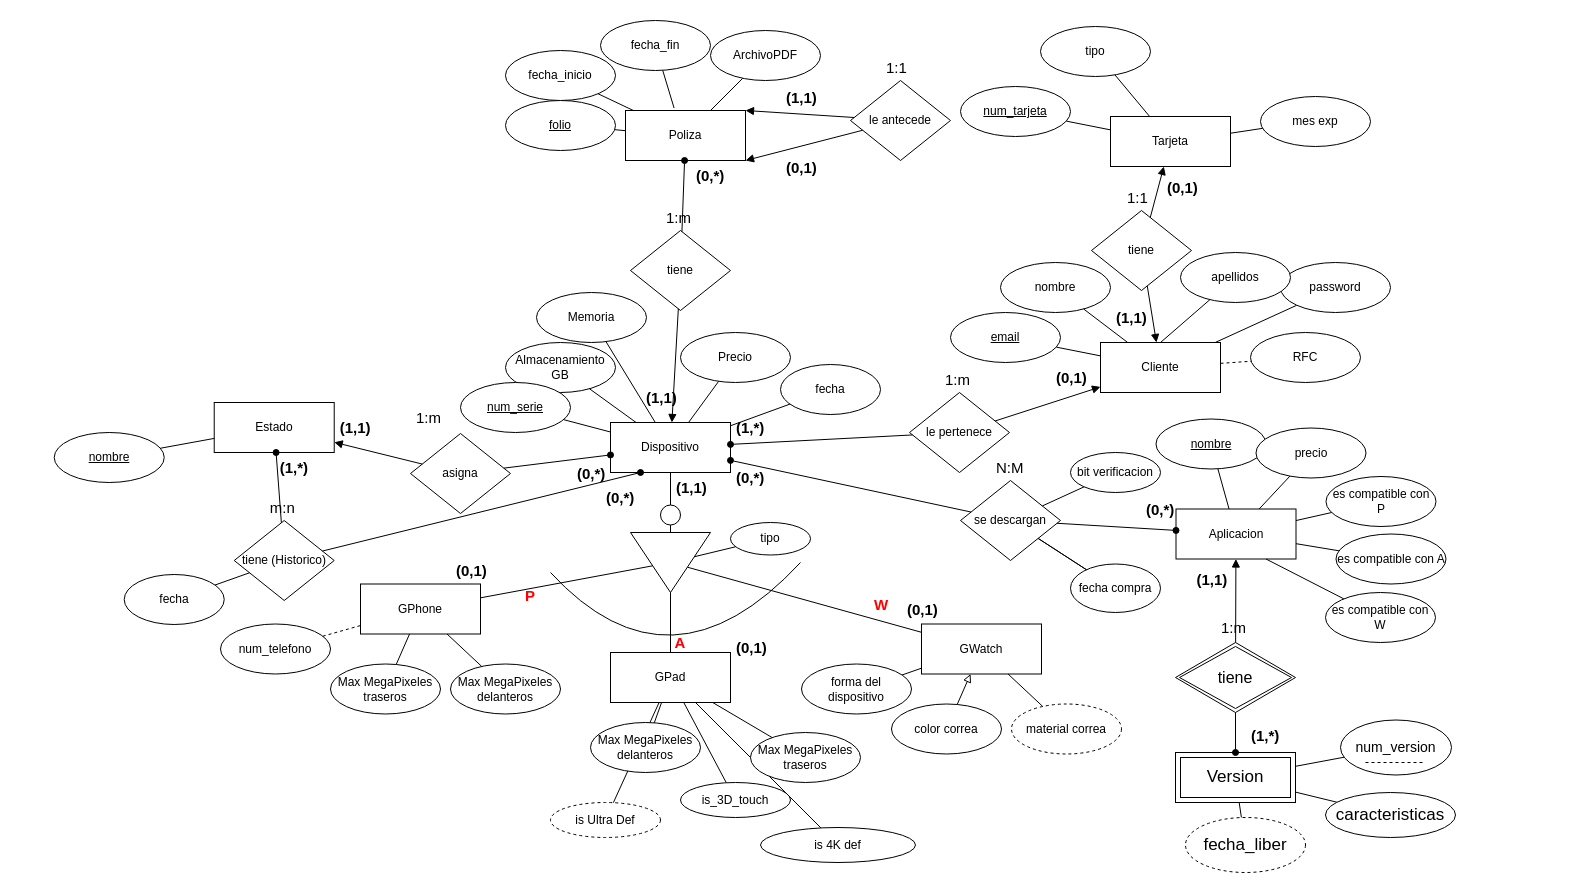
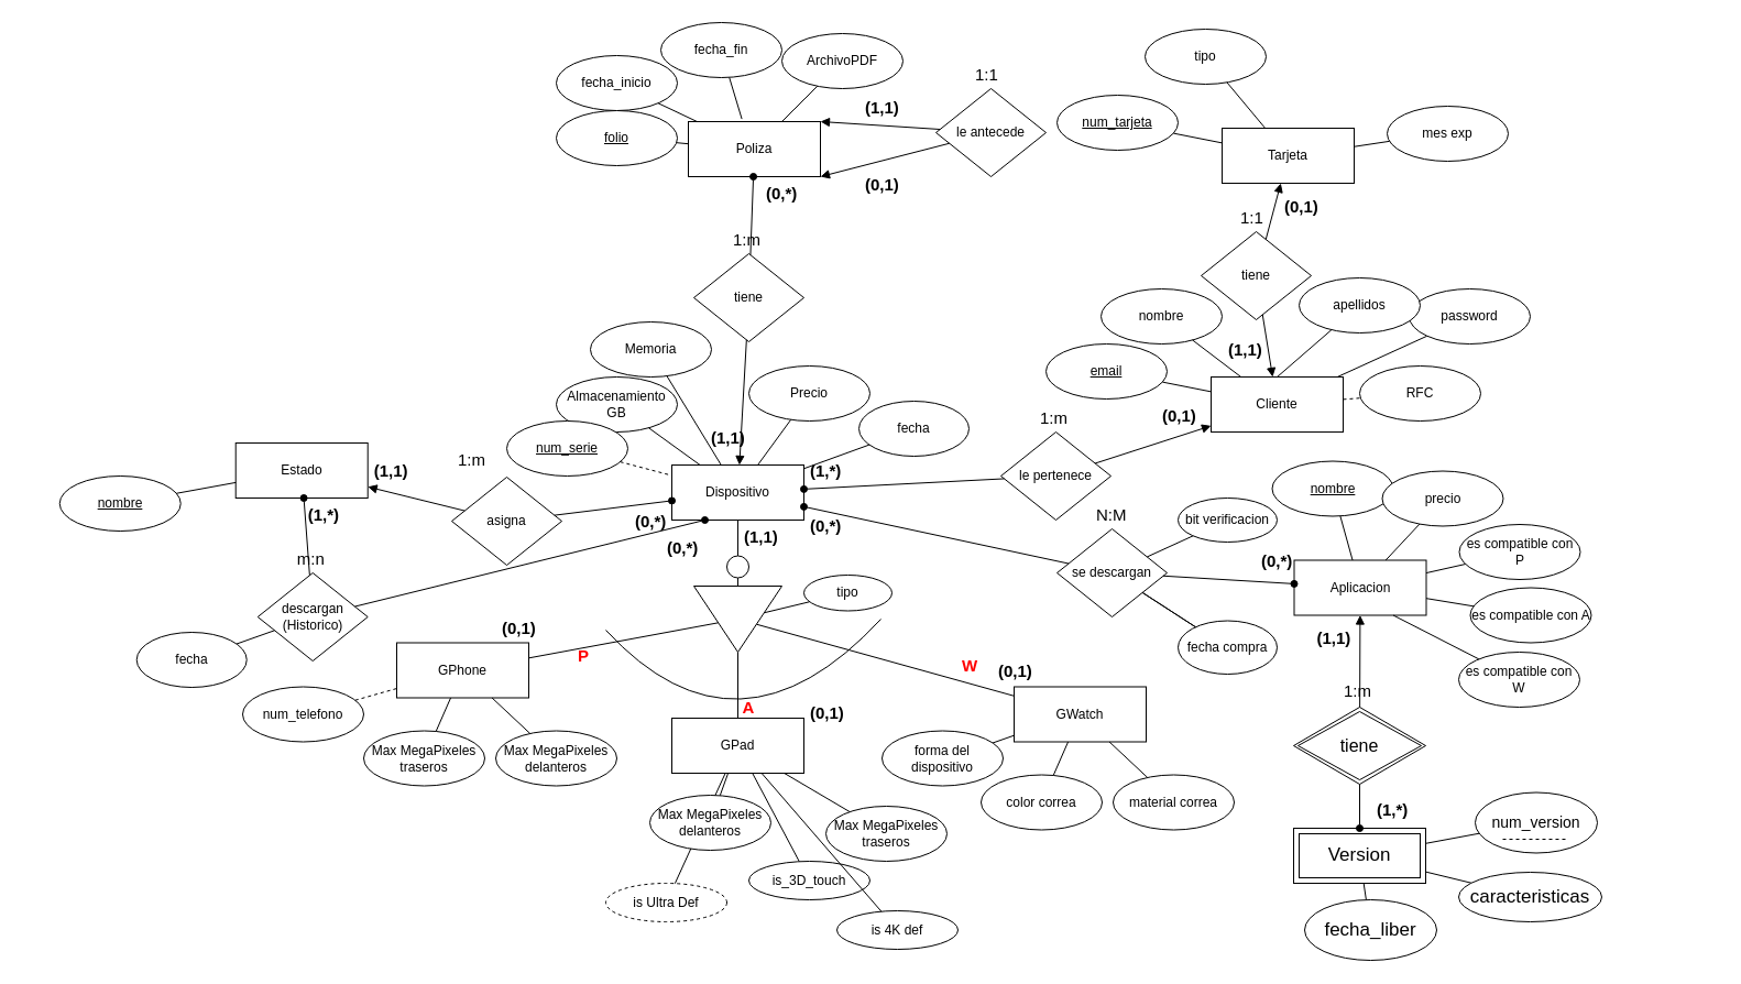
- <mxCell id="123" value="RFC" style="ellipse;whiteSpace=wrap;html=1;" parent="114" vertex="1"><mxGeometry x="300" y="80" width="110" height="50" as="geometry" /></mxCell>
+ <mxCell id="123" value="RFC" style="ellipse;whiteSpace=wrap;html=1;" parent="114" vertex="1"><mxGeometry x="285" y="80" width="110" height="50" as="geometry" /></mxCell>
- <mxCell id="112" style="edgeStyle=none;rounded=0;orthogonalLoop=1;jettySize=auto;html=1;startArrow=none;startFill=0;endArrow=none;endFill=0;" parent="1" source="214" target="3" edge="1"><mxGeometry relative="1" as="geometry" /></mxCell>
+ <mxCell id="112" style="edgeStyle=none;rounded=0;orthogonalLoop=1;jettySize=auto;html=1;startArrow=none;startFill=0;endArrow=none;endFill=0;dashed=1;" parent="1" source="214" target="3" edge="1"><mxGeometry relative="1" as="geometry" /></mxCell>
- <mxCell id="72" value="tiene (Historico)" style="rhombus;whiteSpace=wrap;html=1;" parent="71" vertex="1"><mxGeometry x="70" y="28" width="100" height="80" as="geometry" /></mxCell>
+ <mxCell id="72" value="descargan (Historico)" style="rhombus;whiteSpace=wrap;html=1;" parent="71" vertex="1"><mxGeometry x="70" y="28" width="100" height="80" as="geometry" /></mxCell>
- <mxCell id="41" style="edgeStyle=none;rounded=0;orthogonalLoop=1;jettySize=auto;html=1;startArrow=none;startFill=0;endArrow=block;endFill=0;" parent="1" source="45" target="34" edge="1"><mxGeometry x="551" y="431.5" as="geometry"><mxPoint x="1083.102" y="645.346" as="sourcePoint" /></mxGeometry></mxCell>
+ <mxCell id="41" style="edgeStyle=none;rounded=0;orthogonalLoop=1;jettySize=auto;html=1;startArrow=none;startFill=0;endArrow=none;endFill=0;" parent="1" source="45" target="34" edge="1"><mxGeometry x="551" y="431.5" as="geometry"><mxPoint x="1083.102" y="645.346" as="sourcePoint" /></mxGeometry></mxCell>
- <mxCell id="39" value="material correa" style="ellipse;whiteSpace=wrap;html=1;align=center;dashed=1;" parent="38" vertex="1"><mxGeometry width="110" height="50" as="geometry" /></mxCell>
+ <mxCell id="39" value="material correa" style="ellipse;whiteSpace=wrap;html=1;align=center;" parent="38" vertex="1"><mxGeometry width="110" height="50" as="geometry" /></mxCell>
- <mxCell id="48" value="is 4K def" style="ellipse;whiteSpace=wrap;html=1;" parent="1" vertex="1"><mxGeometry x="760" y="827" width="155" height="35" as="geometry" /></mxCell>
+ <mxCell id="48" value="is 4K def" style="ellipse;whiteSpace=wrap;html=1;" parent="1" vertex="1"><mxGeometry x="760" y="827" width="110" height="35" as="geometry" /></mxCell>
- <mxCell id="200" value="fecha_liber" style="ellipse;whiteSpace=wrap;html=1;fontSize=17;dashed=1;" parent="1" vertex="1"><mxGeometry x="1185" y="817" width="120" height="55" as="geometry" /></mxCell>
+ <mxCell id="200" value="fecha_liber" style="ellipse;whiteSpace=wrap;html=1;fontSize=17;" parent="1" vertex="1"><mxGeometry x="1185" y="817" width="120" height="55" as="geometry" /></mxCell>
